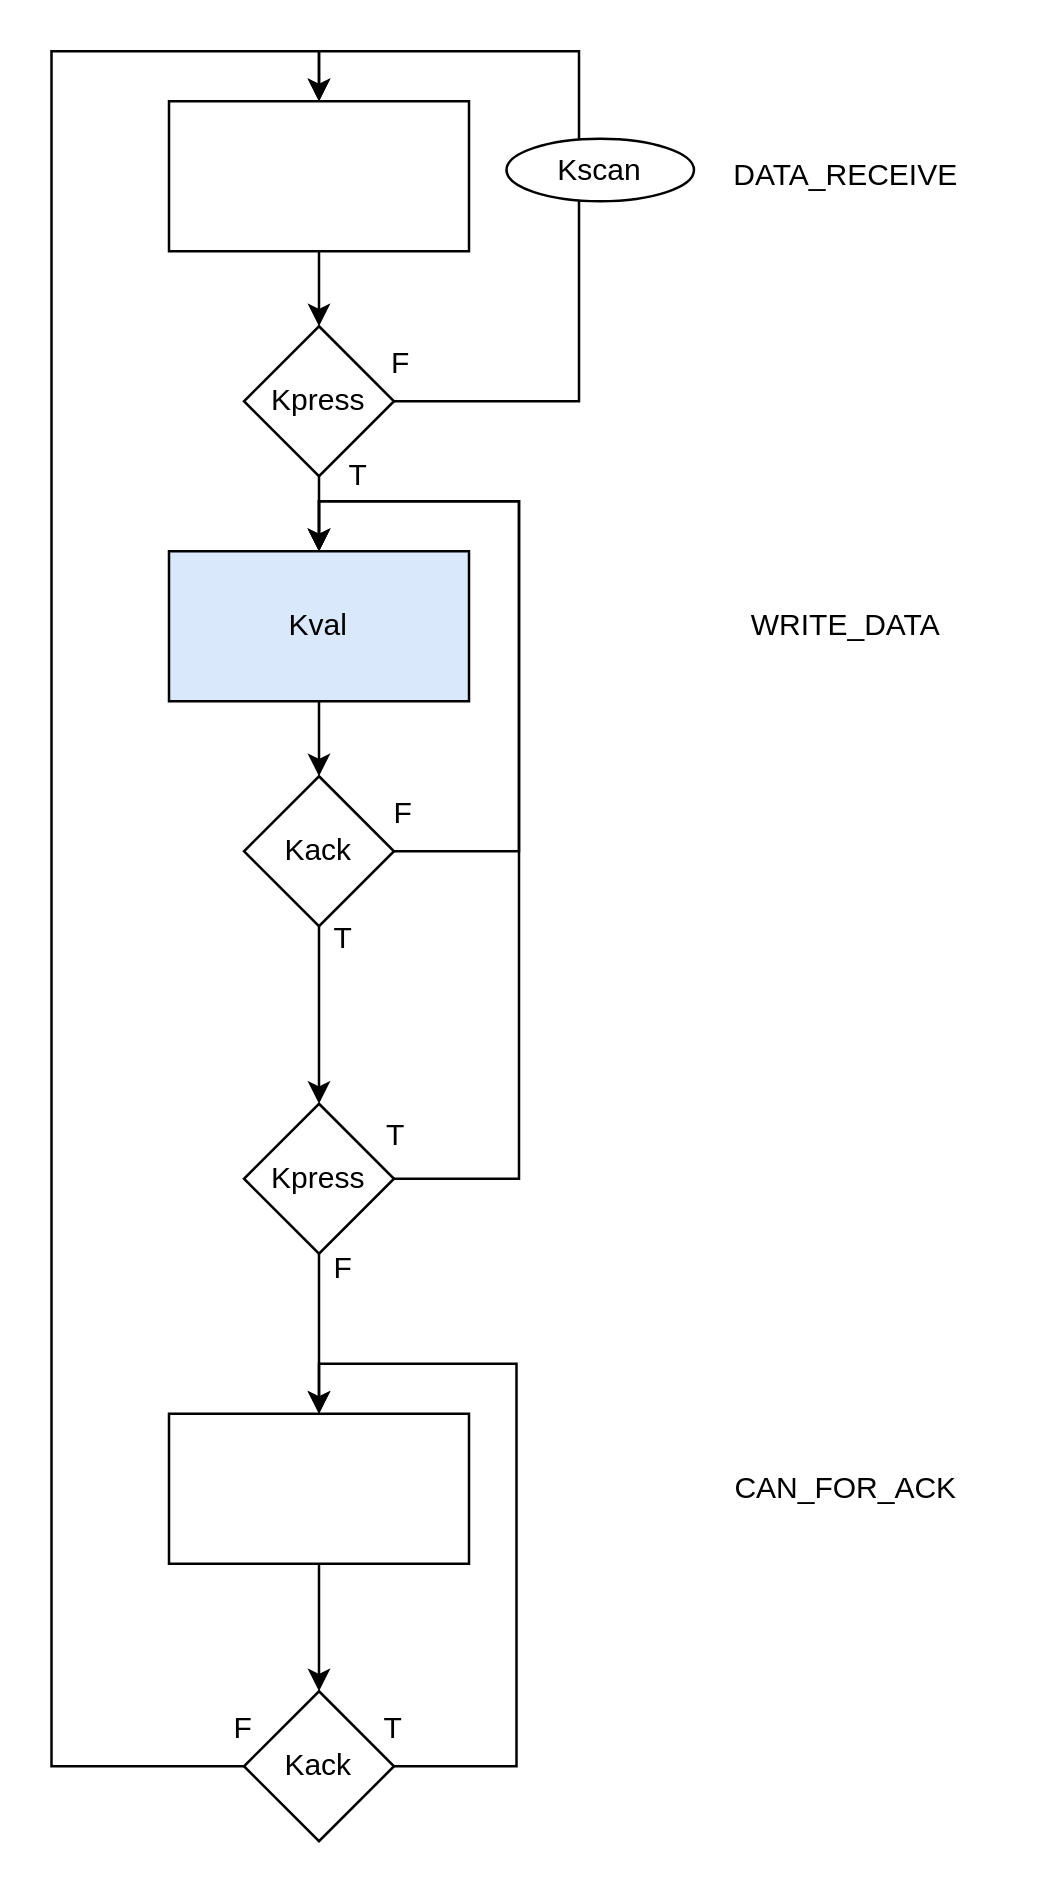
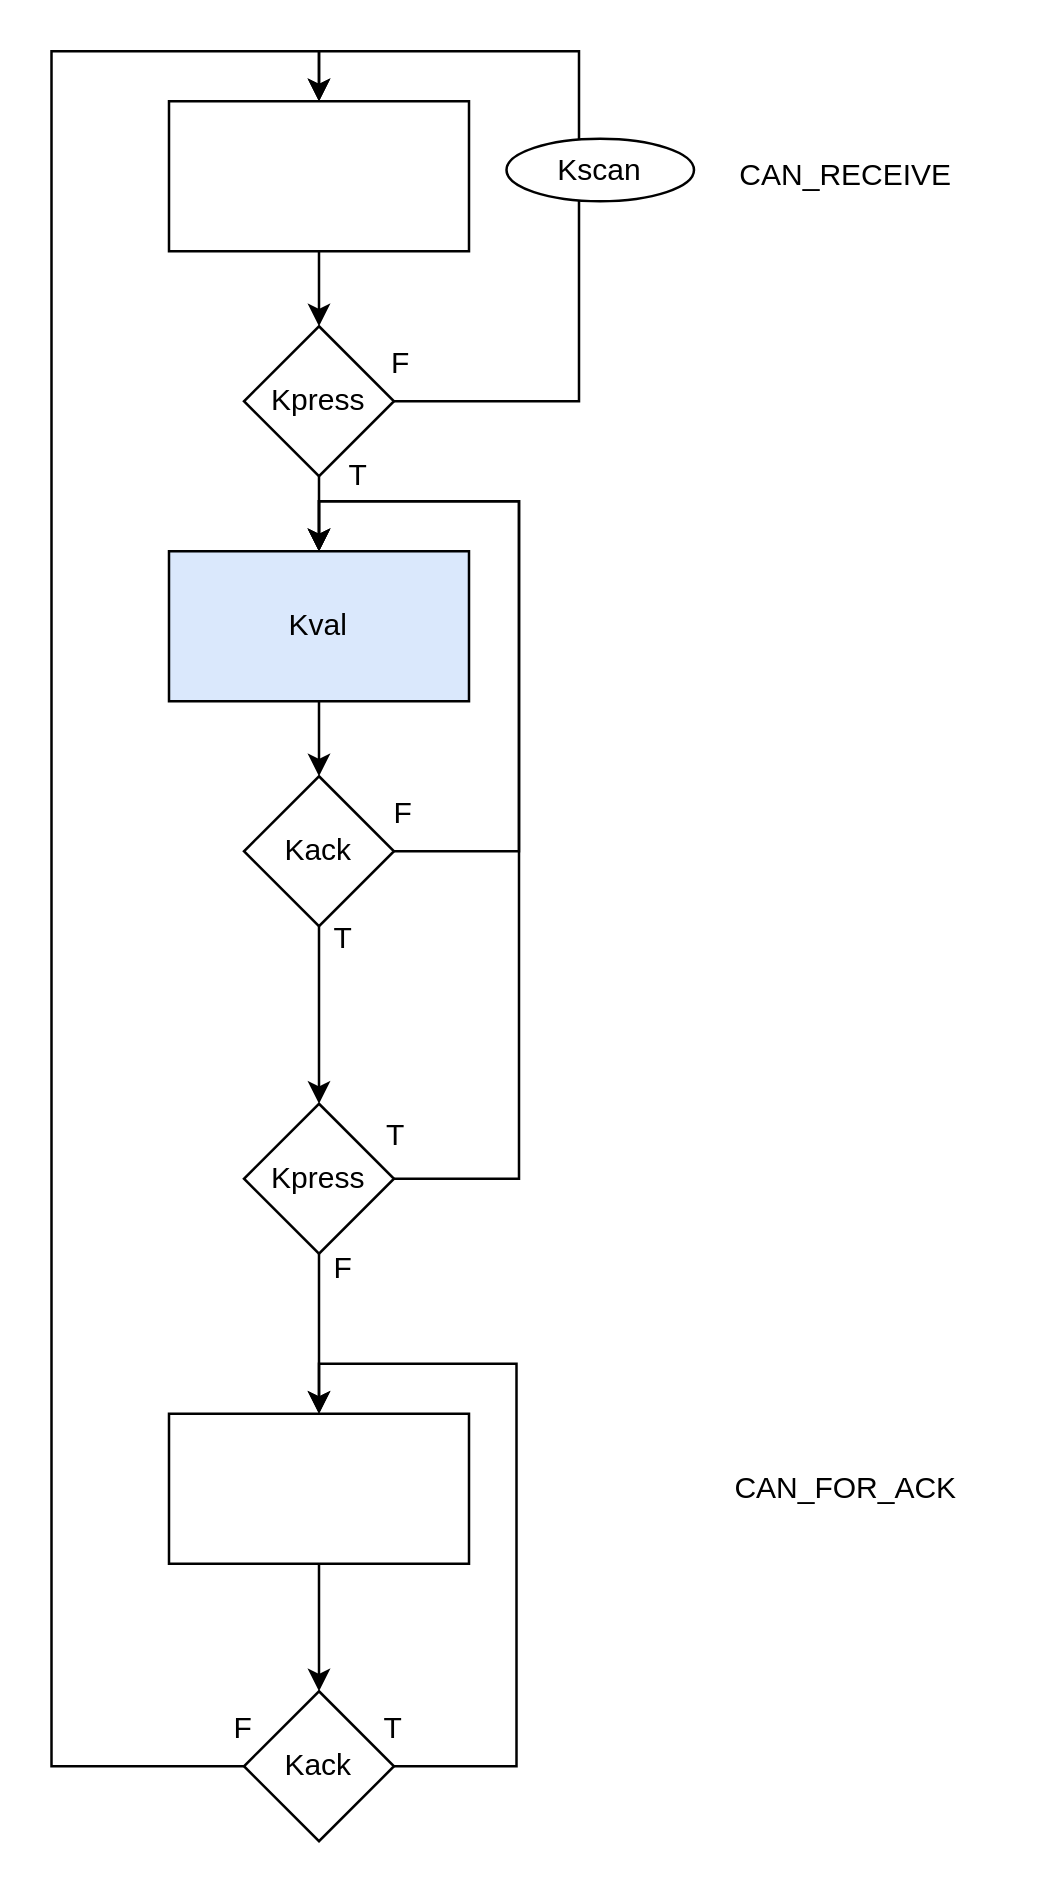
- <mxCell id="17" value="DATA_RECEIVE" style="text;html=1;strokeColor=none;fillColor=none;align=center;verticalAlign=middle;whiteSpace=wrap;rounded=0;" vertex="1" parent="1"><mxGeometry x="283" y="60" width="110" height="20" as="geometry" /></mxCell>
+ <mxCell id="17" value="CAN_RECEIVE" style="text;html=1;strokeColor=none;fillColor=none;align=center;verticalAlign=middle;whiteSpace=wrap;rounded=0;" vertex="1" parent="1"><mxGeometry x="283" y="60" width="110" height="20" as="geometry" /></mxCell>
- <mxCell id="18" value="WRITE_DATA" style="text;html=1;strokeColor=none;fillColor=none;align=center;verticalAlign=middle;whiteSpace=wrap;rounded=0;" vertex="1" parent="1"><mxGeometry x="288" y="235" width="100" height="30" as="geometry" /></mxCell>
